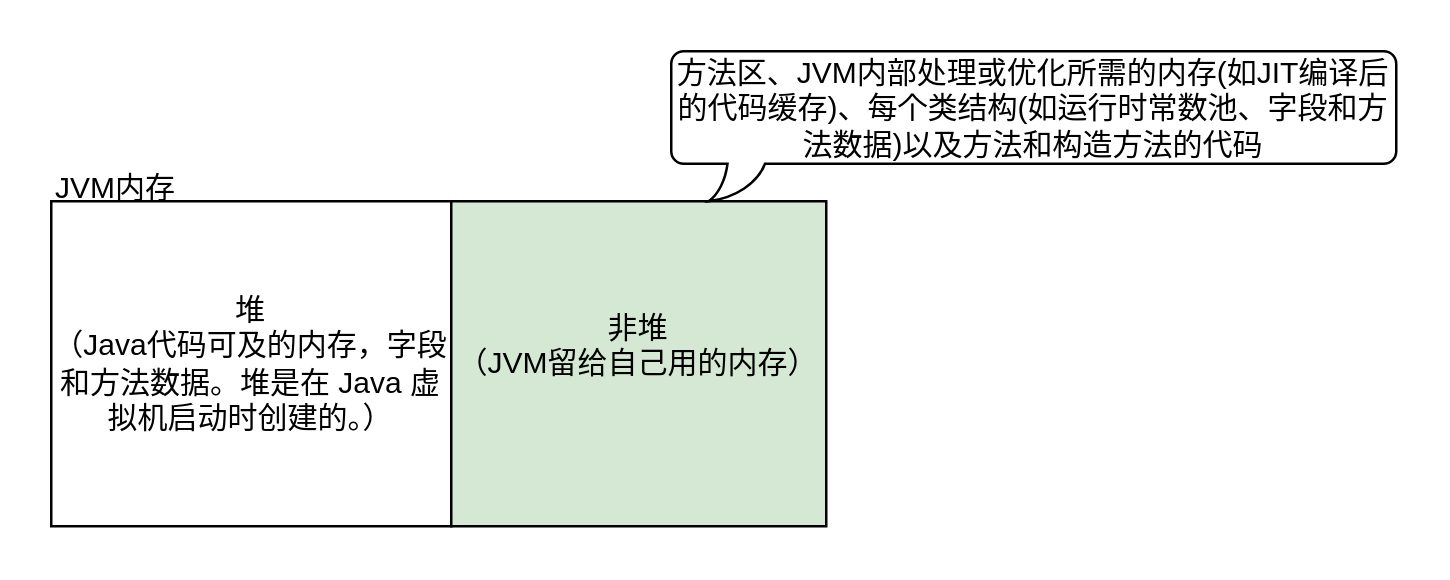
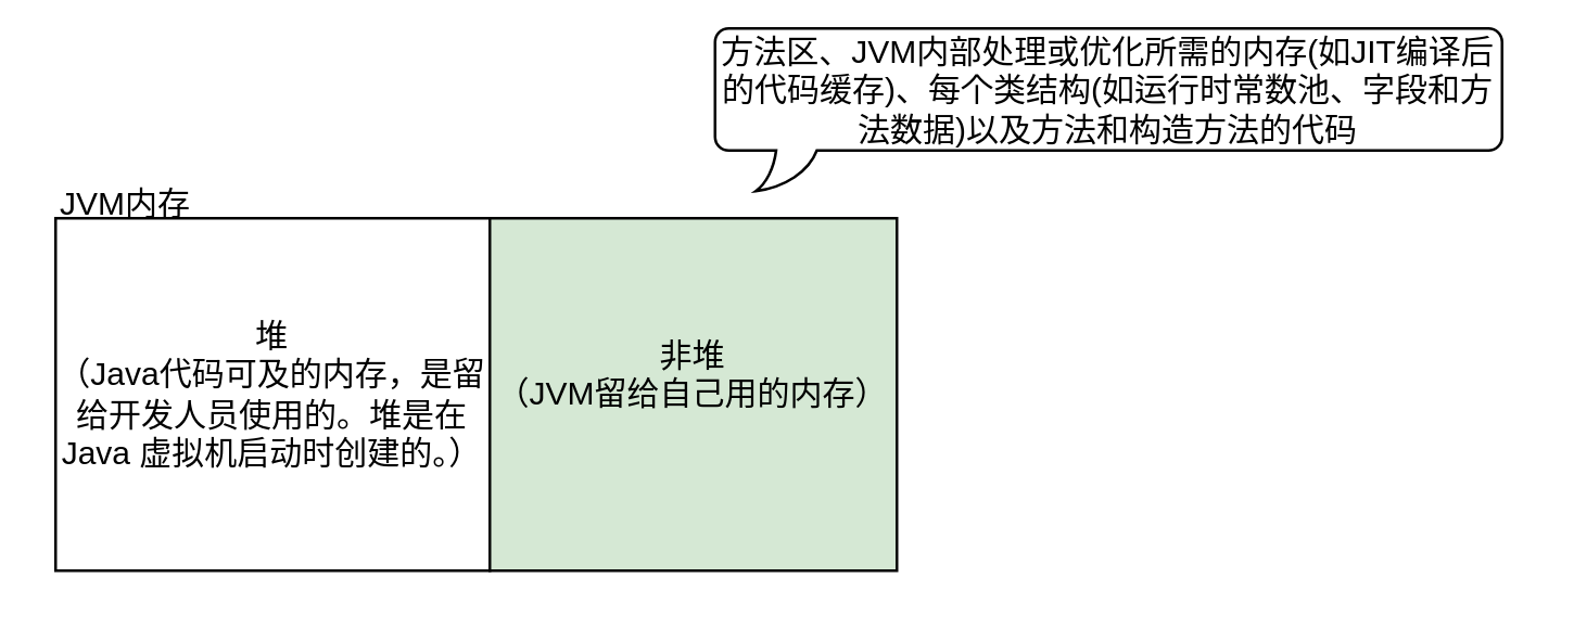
- <mxCell id="5" value="&lt;span&gt;方法区、JVM内部处理或优化所需的内存(如JIT编译后的代码缓存)、每个类结构(如运行时常数池、字段和方法数据)以及方法和构造方法的代码&lt;/span&gt;" style="whiteSpace=wrap;html=1;shape=mxgraph.basic.roundRectCallout;dx=30;dy=15;size=5;boundedLbl=1;" vertex="1" parent="1"><mxGeometry x="268" y="20" width="290" height="60" as="geometry" /></mxCell>
+ <mxCell id="5" value="&lt;span&gt;方法区、JVM内部处理或优化所需的内存(如JIT编译后的代码缓存)、每个类结构(如运行时常数池、字段和方法数据)以及方法和构造方法的代码&lt;/span&gt;" style="whiteSpace=wrap;html=1;shape=mxgraph.basic.roundRectCallout;dx=30;dy=15;size=5;boundedLbl=1;" vertex="1" parent="1"><mxGeometry x="263" y="10" width="290" height="60" as="geometry" /></mxCell>
- <mxCell id="2" value="堆&lt;br&gt;（Java代码可及的内存，字段和方法数据。堆是在 Java 虚拟机启动时创建的。）&lt;br&gt;" style="rounded=0;whiteSpace=wrap;html=1;" vertex="1" parent="1"><mxGeometry x="20" y="80" width="160" height="130" as="geometry" /></mxCell>
+ <mxCell id="2" value="堆&lt;br&gt;（Java代码可及的内存，是留给开发人员使用的。堆是在 Java 虚拟机启动时创建的。）&lt;br&gt;" style="rounded=0;whiteSpace=wrap;html=1;" vertex="1" parent="1"><mxGeometry x="20" y="80" width="160" height="130" as="geometry" /></mxCell>
